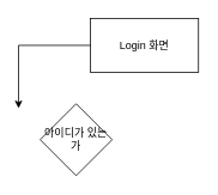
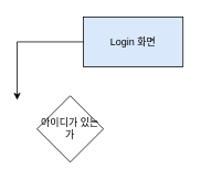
- <mxCell id="2" value="Login 화면" style="rounded=0;whiteSpace=wrap;html=1;" vertex="1" parent="1"><mxGeometry x="100" y="20" width="120" height="60" as="geometry" /></mxCell>
+ <mxCell id="2" value="Login 화면" style="rounded=0;whiteSpace=wrap;html=1;fillColor=#dae8fc;" vertex="1" parent="1"><mxGeometry x="100" y="20" width="120" height="60" as="geometry" /></mxCell>
